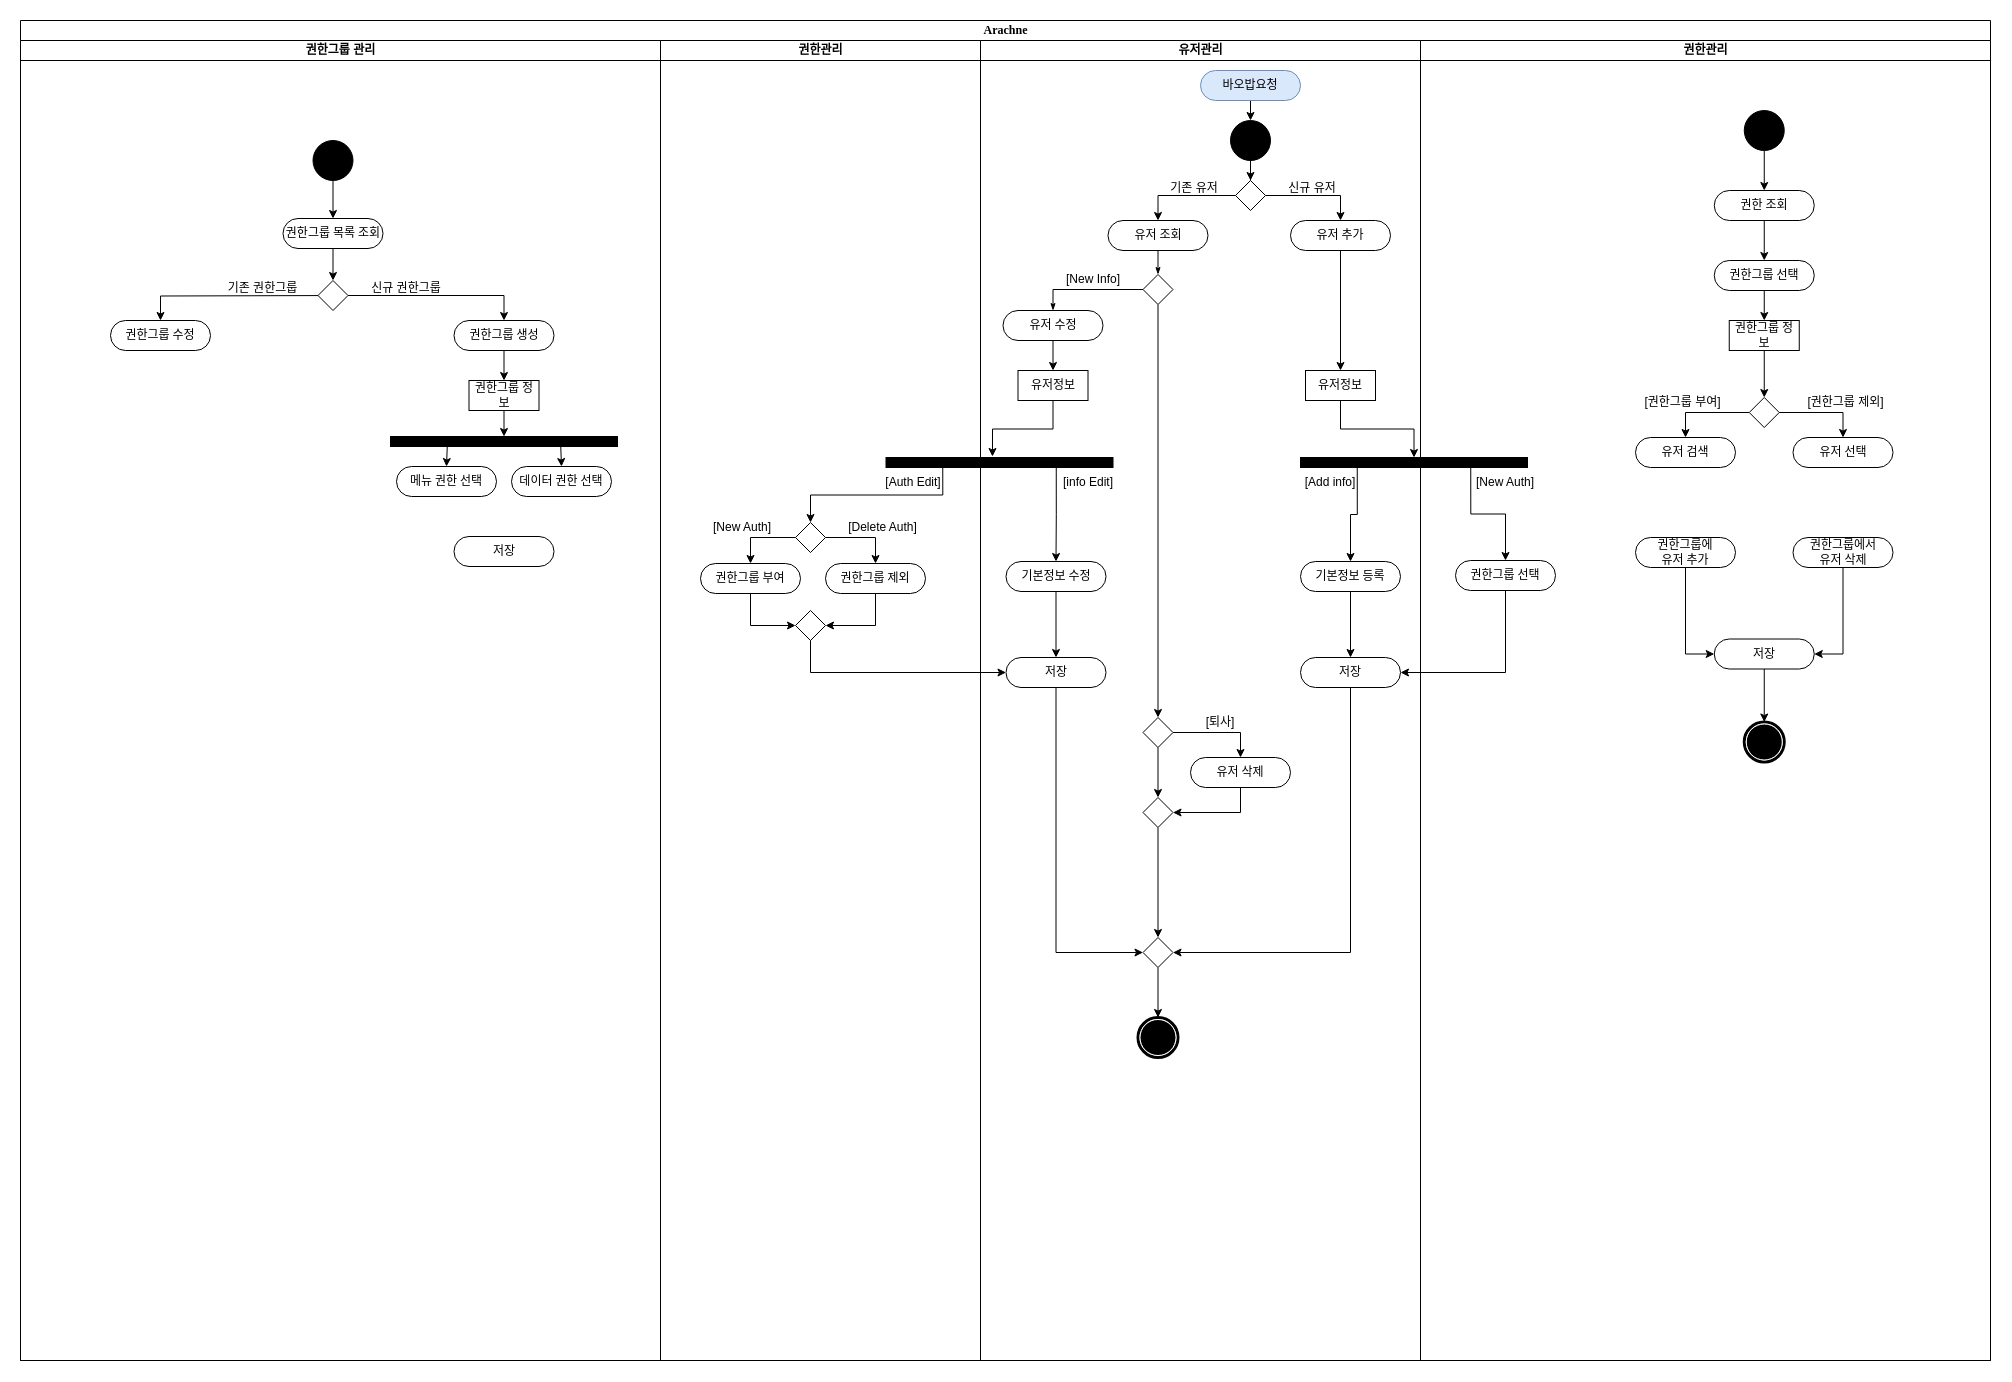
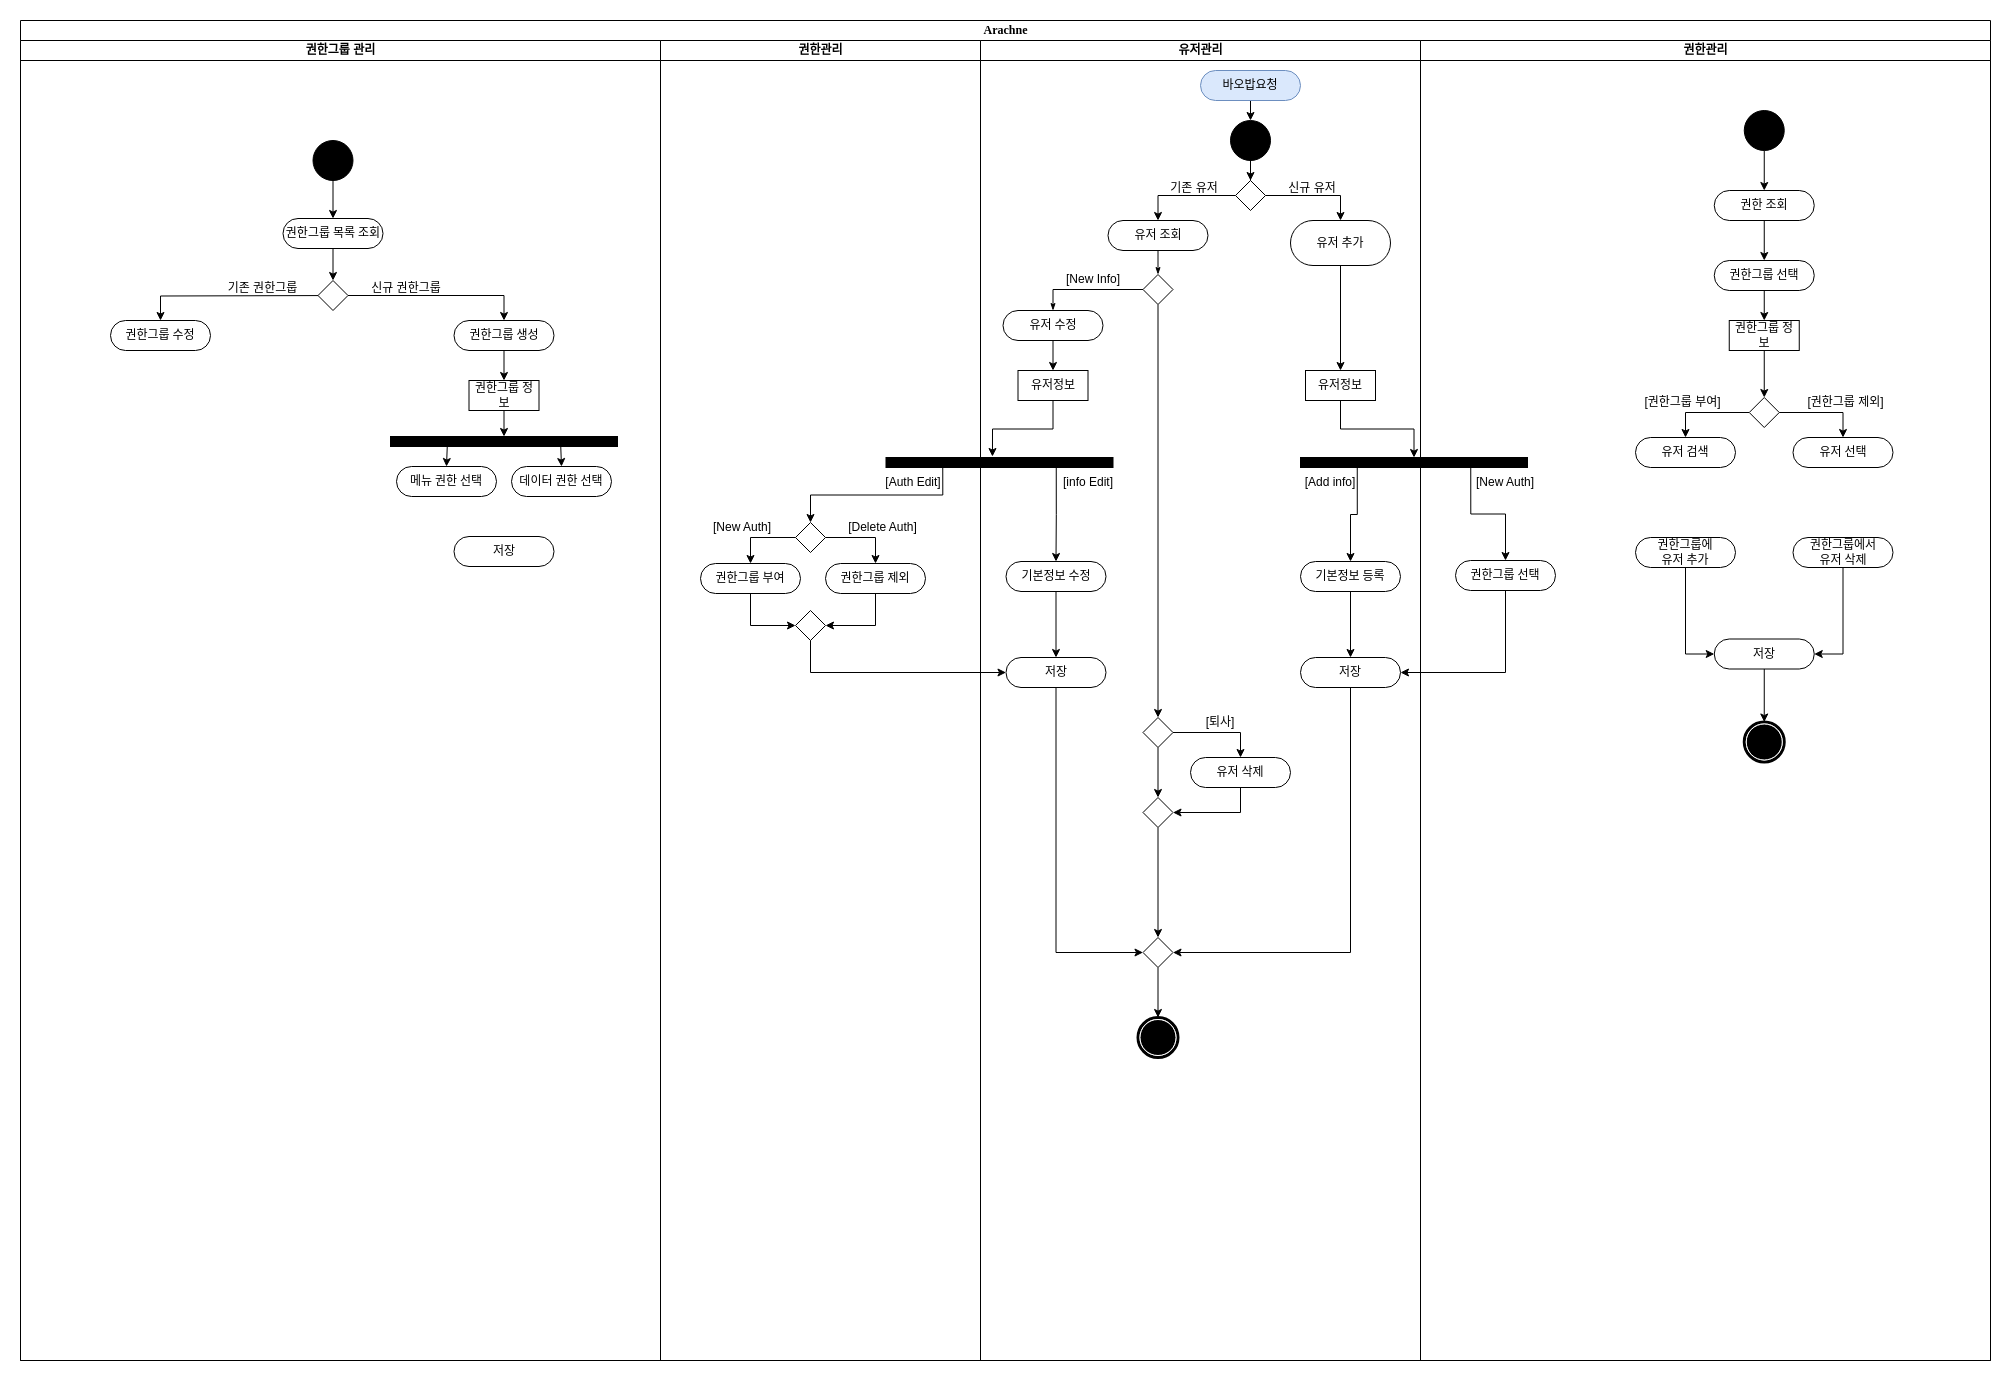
- <mxCell id="50" value="유저 추가" style="rounded=1;whiteSpace=wrap;html=1;shadow=0;comic=0;labelBackgroundColor=none;strokeWidth=1;fontFamily=Verdana;fontSize=12;align=center;arcSize=50;" vertex="1" parent="38"><mxGeometry x="310" y="180" width="100" height="30" as="geometry" /></mxCell>
+ <mxCell id="50" value="유저 추가" style="rounded=1;whiteSpace=wrap;html=1;shadow=0;comic=0;labelBackgroundColor=none;strokeWidth=1;fontFamily=Verdana;fontSize=12;align=center;arcSize=50;" vertex="1" parent="38"><mxGeometry x="310" y="180" width="100" height="45" as="geometry" /></mxCell>
